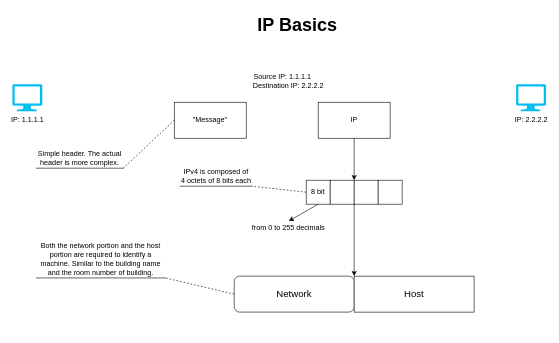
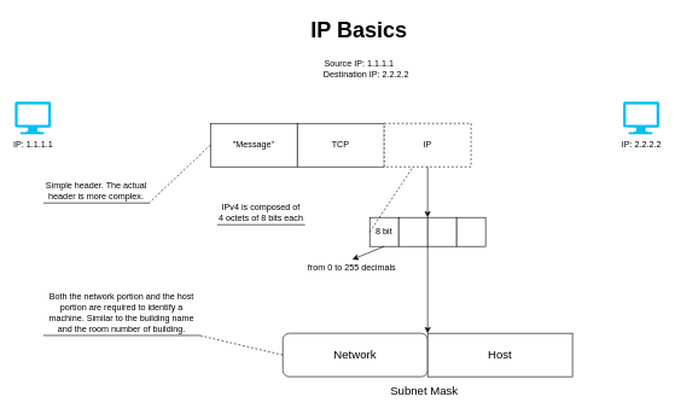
- <mxCell id="7" value="Source IP: 1.1.1.1&lt;br&gt;&amp;nbsp; &amp;nbsp; &amp;nbsp; &amp;nbsp;Destination IP: 2.2.2.2&amp;nbsp;" style="text;html=1;align=center;verticalAlign=middle;resizable=0;points=[];autosize=1;" parent="1" vertex="1"><mxGeometry x="390" y="120" width="160" height="30" as="geometry" /></mxCell>
+ <mxCell id="7" value="Source IP: 1.1.1.1&lt;br&gt;&amp;nbsp; &amp;nbsp; &amp;nbsp; &amp;nbsp;Destination IP: 2.2.2.2&amp;nbsp;" style="text;html=1;align=center;verticalAlign=middle;resizable=0;points=[];autosize=1;" parent="1" vertex="1"><mxGeometry x="415" y="80" width="160" height="30" as="geometry" /></mxCell>
+ <mxCell id="5" value="TCP" style="rounded=0;whiteSpace=wrap;html=1;" parent="1" vertex="1"><mxGeometry x="410" y="170" width="120" height="60" as="geometry" /></mxCell>
- <mxCell id="6" value="IP" style="rounded=0;whiteSpace=wrap;html=1;" parent="1" vertex="1"><mxGeometry x="530" y="170" width="120" height="60" as="geometry" /></mxCell>
+ <mxCell id="6" value="IP" style="rounded=0;whiteSpace=wrap;html=1;dashed=1;" parent="1" vertex="1"><mxGeometry x="530" y="170" width="120" height="60" as="geometry" /></mxCell>
- <mxCell id="15" value="" style="startArrow=none;endArrow=none;segment=10;strokeColor=#000000;exitX=0;exitY=0.5;exitDx=0;exitDy=0;dashed=1;" edge="1" target="14" parent="1" source="8"><mxGeometry relative="1" as="geometry"><mxPoint x="410" y="420" as="sourcePoint" /></mxGeometry></mxCell>
+ <mxCell id="15" value="" style="startArrow=none;endArrow=none;segment=10;strokeColor=#000000;exitX=0;exitY=0.5;exitDx=0;exitDy=0;dashed=1;" edge="1" target="6" parent="1" source="8"><mxGeometry relative="1" as="geometry"><mxPoint x="410" y="420" as="sourcePoint" /></mxGeometry></mxCell>
- <mxCell id="16" value="from 0 to 255 decimals" style="text;html=1;align=center;verticalAlign=middle;resizable=0;points=[];autosize=1;" vertex="1" parent="1"><mxGeometry x="410" y="370" width="140" height="20" as="geometry" /></mxCell>
+ <mxCell id="16" value="from 0 to 255 decimals" style="text;html=1;align=center;verticalAlign=middle;resizable=0;points=[];autosize=1;" vertex="1" parent="1"><mxGeometry x="415" y="360" width="140" height="20" as="geometry" /></mxCell>
+ <mxCell id="22" value="Subnet Mask" style="text;html=1;align=center;verticalAlign=middle;resizable=0;points=[];autosize=1;fontSize=16;" vertex="1" parent="1"><mxGeometry x="530" y="530" width="110" height="20" as="geometry" /></mxCell>
